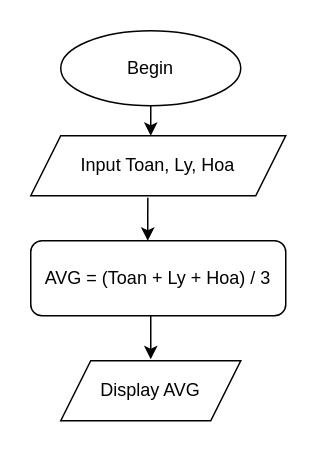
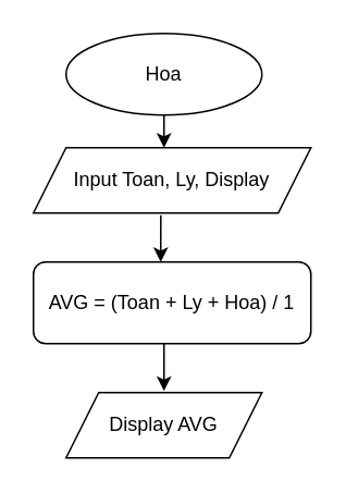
- <mxCell id="2" value="Begin" style="ellipse;whiteSpace=wrap;html=1;" vertex="1" parent="1"><mxGeometry x="40" y="20" width="120" height="50" as="geometry" /></mxCell>
+ <mxCell id="2" value="Hoa" style="ellipse;whiteSpace=wrap;html=1;" vertex="1" parent="1"><mxGeometry x="40" y="20" width="120" height="50" as="geometry" /></mxCell>
- <mxCell id="3" value="Input Toan, Ly, Hoa" style="shape=parallelogram;perimeter=parallelogramPerimeter;whiteSpace=wrap;html=1;fixedSize=1;" vertex="1" parent="1"><mxGeometry x="20" y="90" width="170" height="40" as="geometry" /></mxCell>
+ <mxCell id="3" value="Input Toan, Ly, Display" style="shape=parallelogram;perimeter=parallelogramPerimeter;whiteSpace=wrap;html=1;fixedSize=1;" vertex="1" parent="1"><mxGeometry x="20" y="90" width="170" height="40" as="geometry" /></mxCell>
- <mxCell id="4" value="AVG = (Toan + Ly + Hoa) / 3" style="rounded=1;whiteSpace=wrap;html=1;" vertex="1" parent="1"><mxGeometry x="20" y="160" width="170" height="50" as="geometry" /></mxCell>
+ <mxCell id="4" value="AVG = (Toan + Ly + Hoa) / 1" style="rounded=1;whiteSpace=wrap;html=1;" vertex="1" parent="1"><mxGeometry x="20" y="160" width="170" height="50" as="geometry" /></mxCell>
